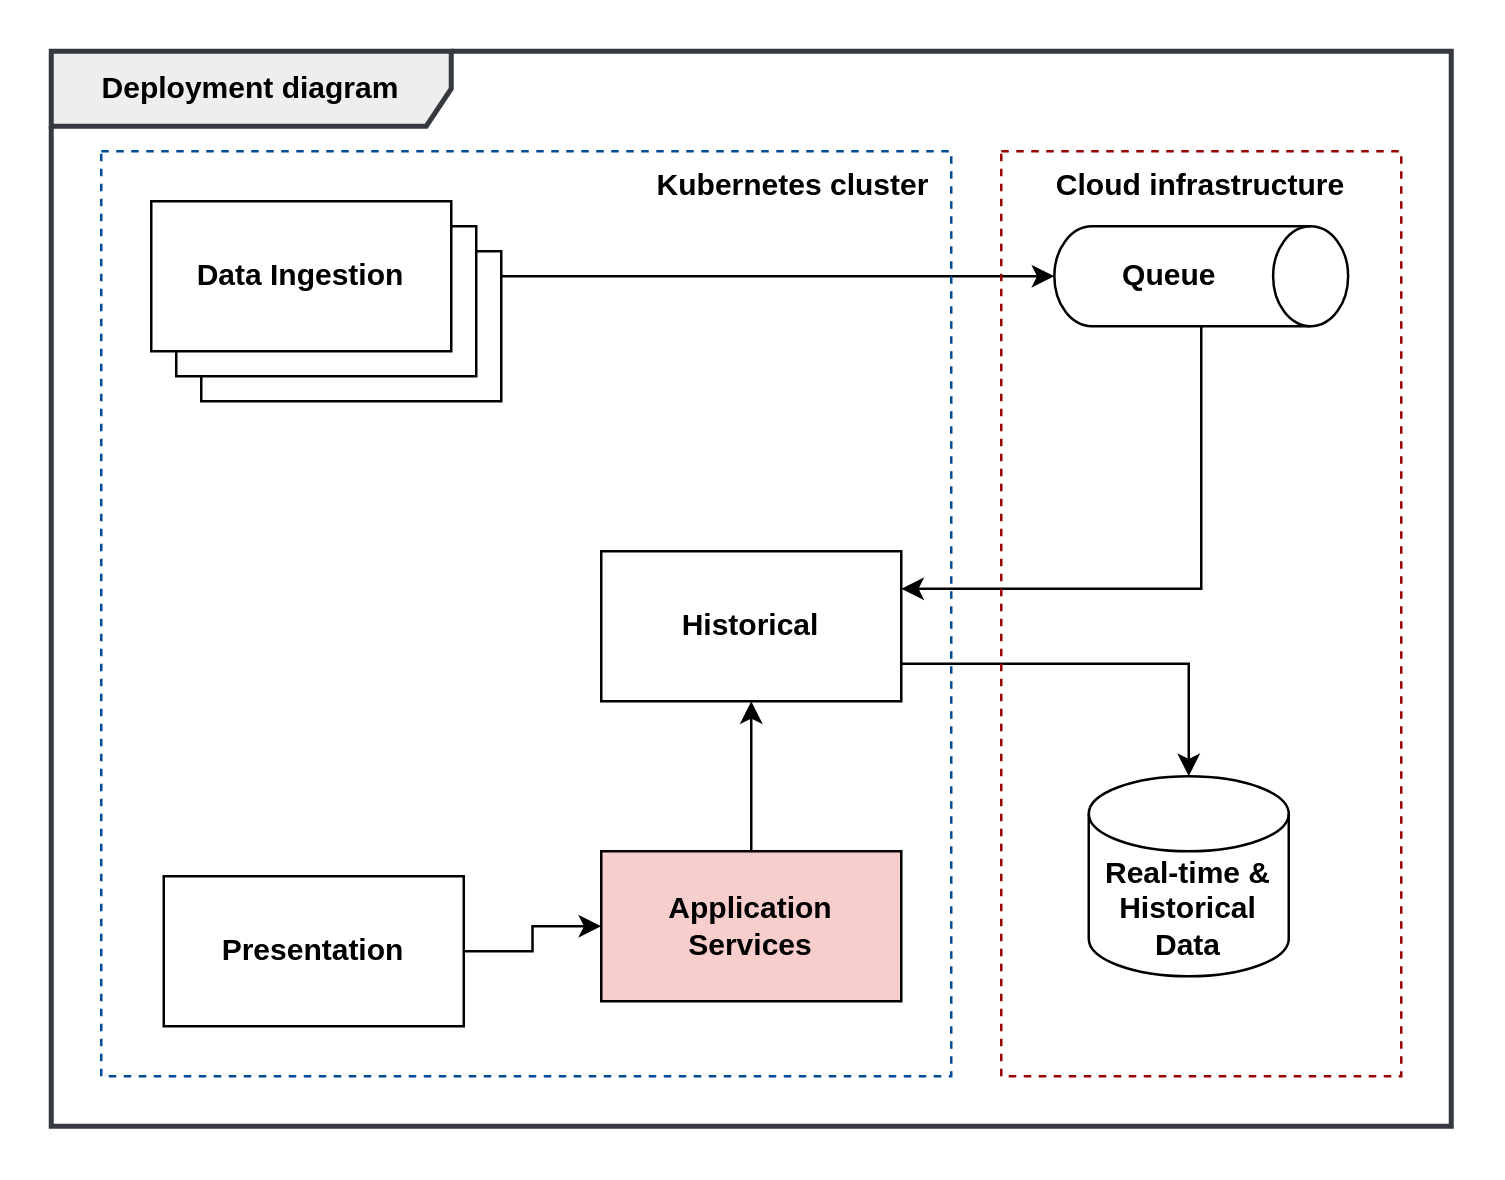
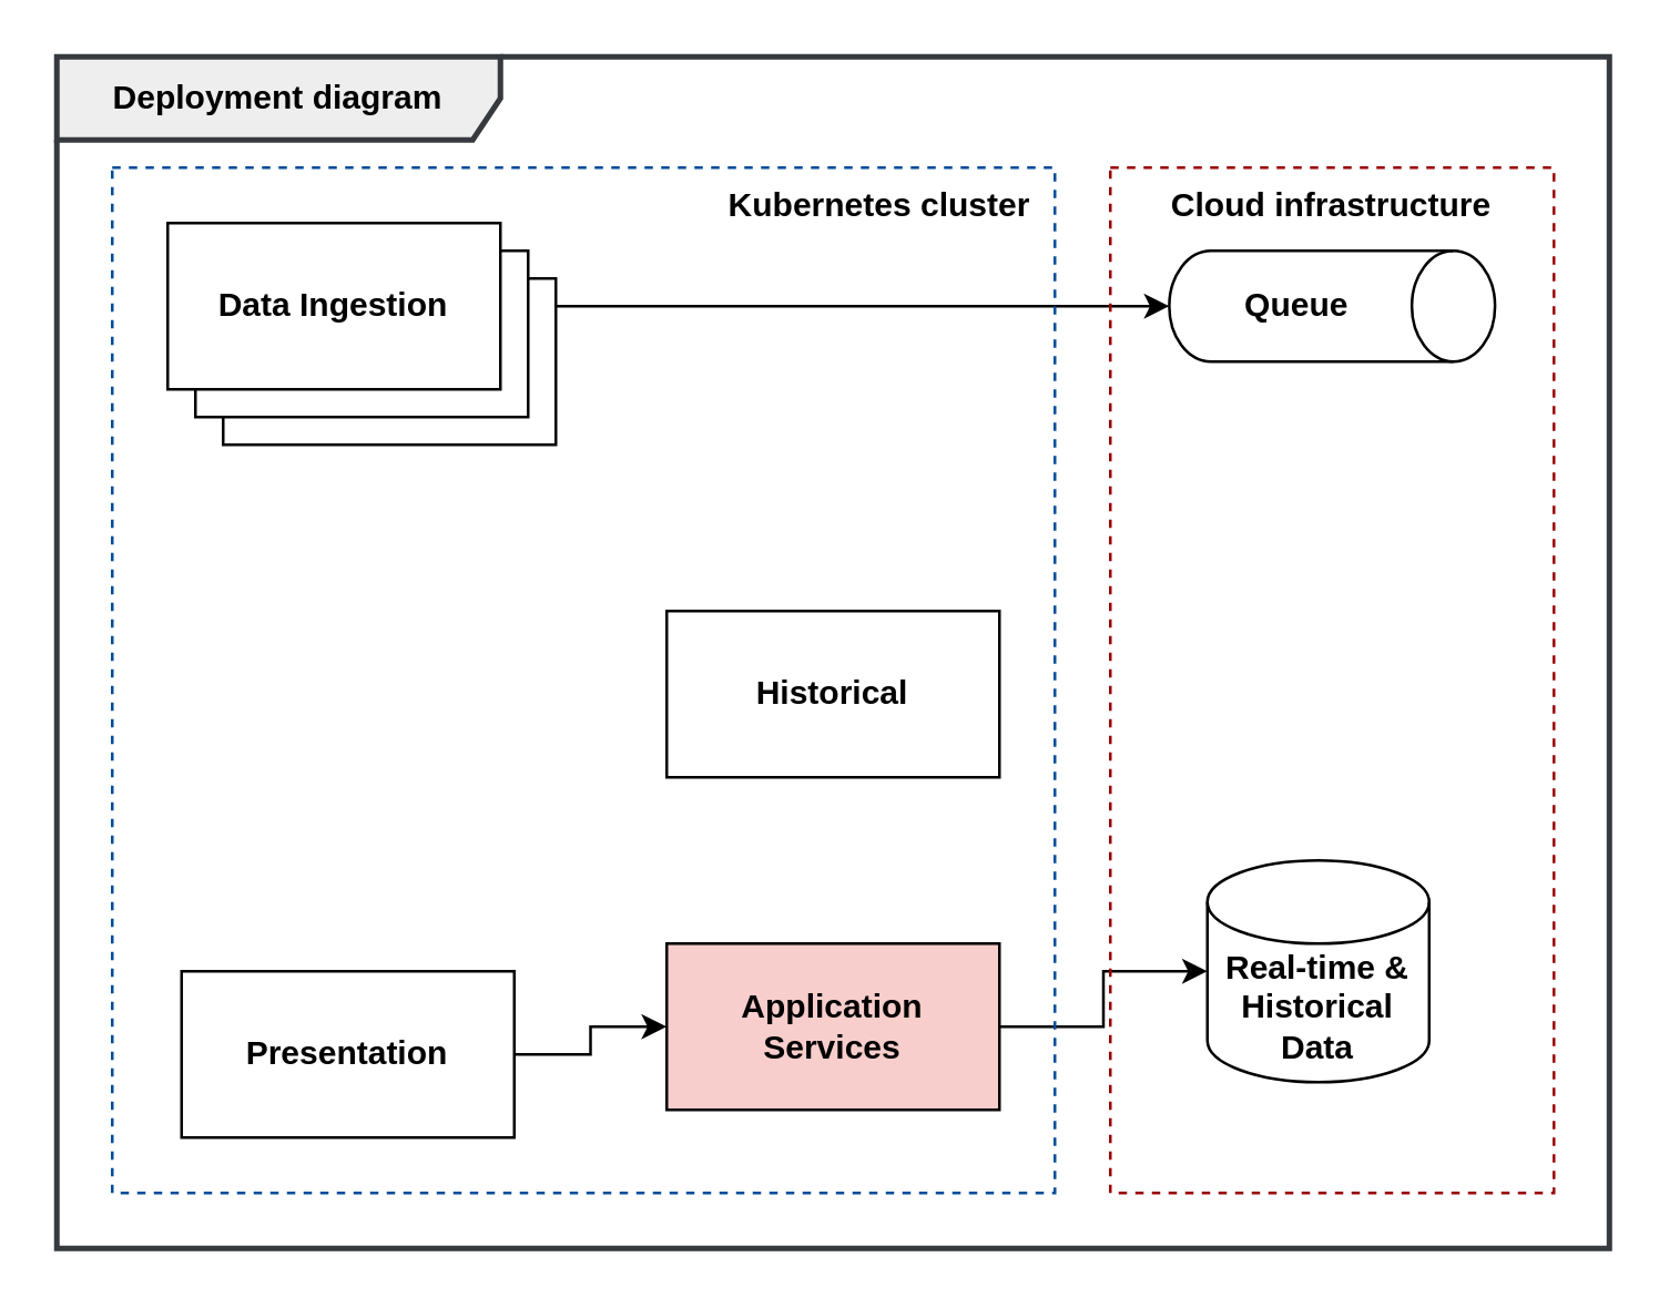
- <mxCell id="8" style="edgeStyle=orthogonalEdgeStyle;rounded=0;orthogonalLoop=1;jettySize=auto;html=1;entryX=1;entryY=0.25;entryDx=0;entryDy=0;" parent="2" source="3" target="7" edge="1"><mxGeometry relative="1" as="geometry"><Array as="points"><mxPoint x="460" y="215" /></Array></mxGeometry></mxCell>
- <mxCell id="10" value="" style="edgeStyle=orthogonalEdgeStyle;rounded=0;orthogonalLoop=1;jettySize=auto;html=1;exitX=1;exitY=0.75;exitDx=0;exitDy=0;" parent="2" source="7" target="9" edge="1"><mxGeometry relative="1" as="geometry" /></mxCell>
- <mxCell id="11" value="" style="edgeStyle=orthogonalEdgeStyle;rounded=0;orthogonalLoop=1;jettySize=auto;html=1;" parent="2" source="5" target="7" edge="1"><mxGeometry relative="1" as="geometry" /></mxCell>
+ <mxCell id="11" value="" style="edgeStyle=orthogonalEdgeStyle;rounded=0;orthogonalLoop=1;jettySize=auto;html=1;" parent="2" source="5" target="9" edge="1"><mxGeometry relative="1" as="geometry" /></mxCell>
